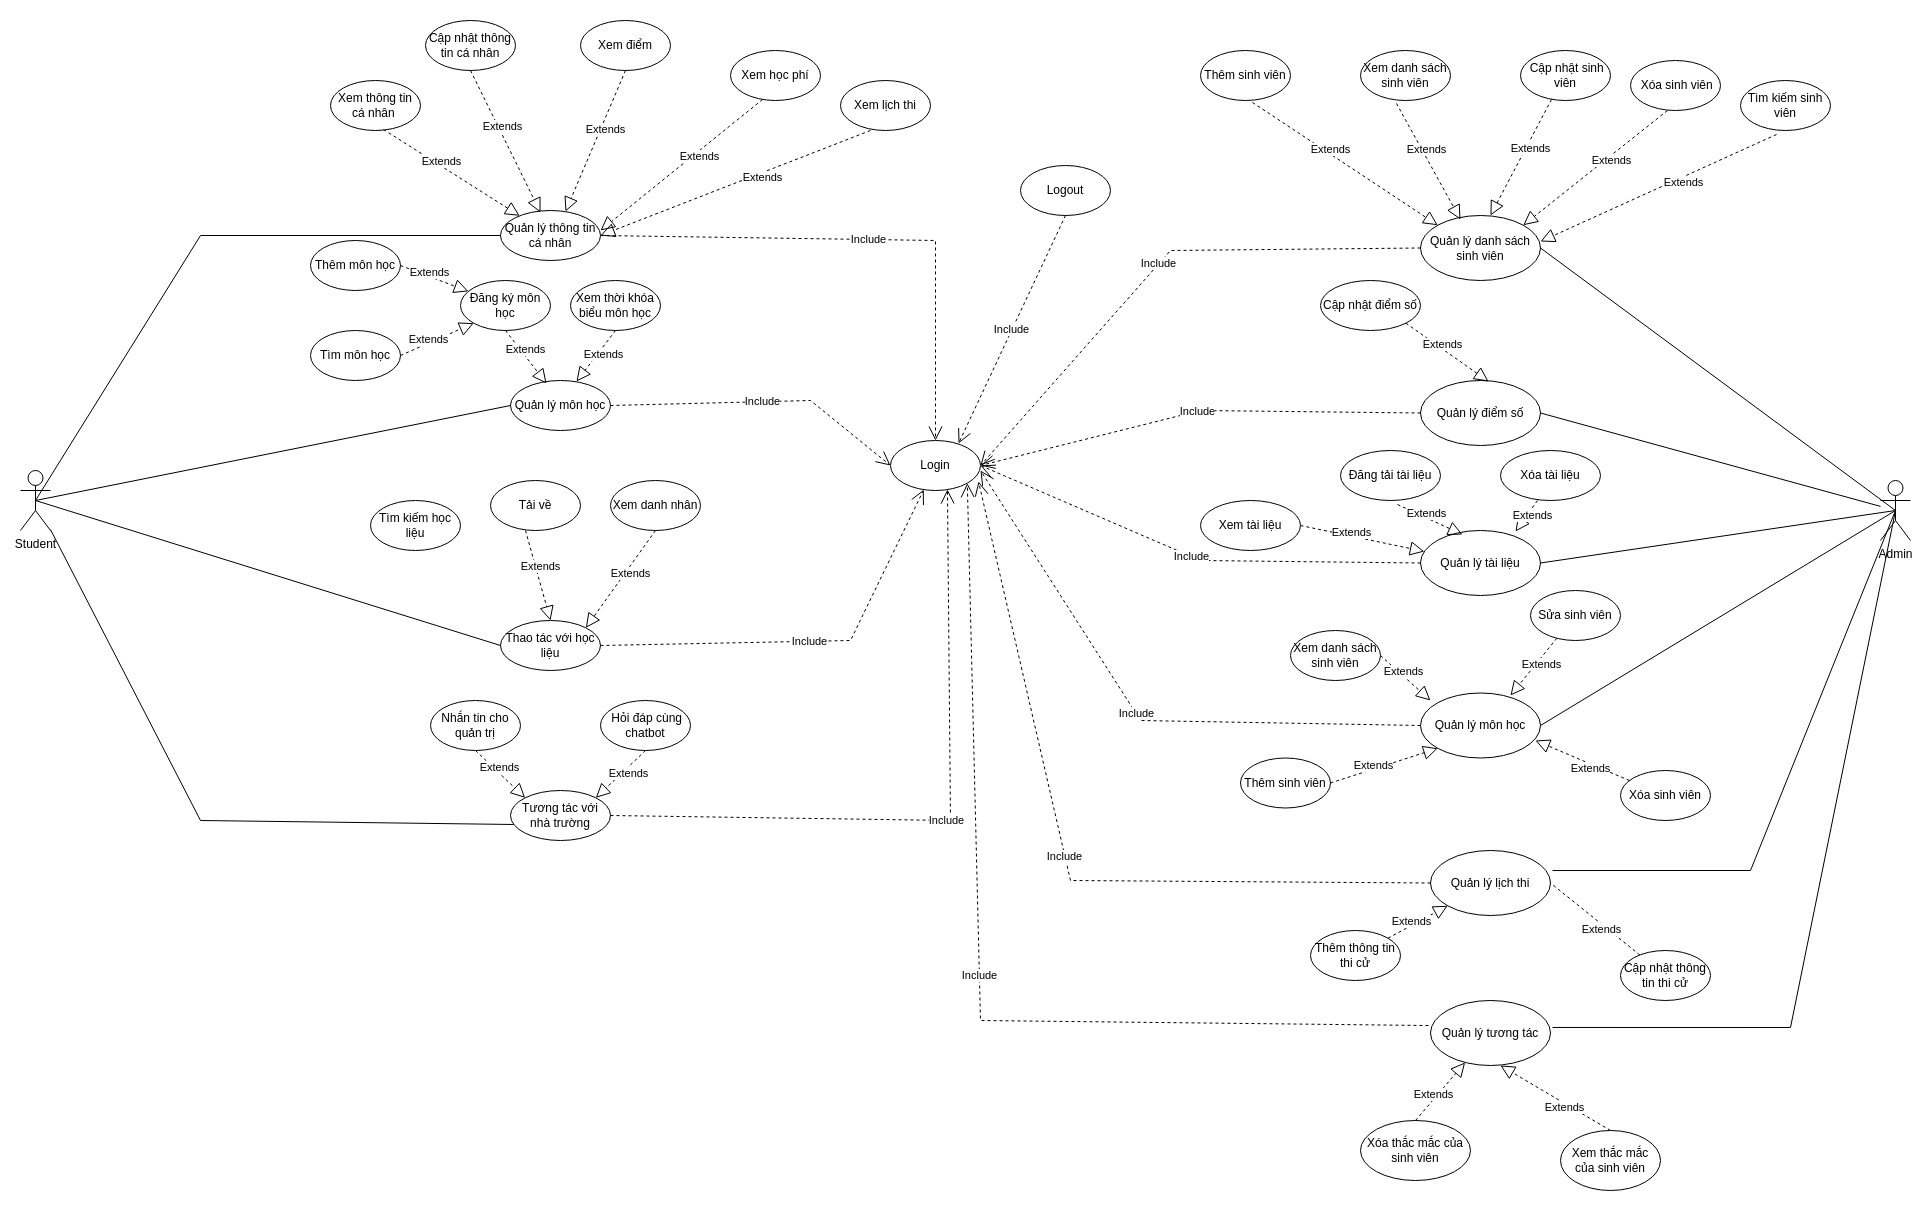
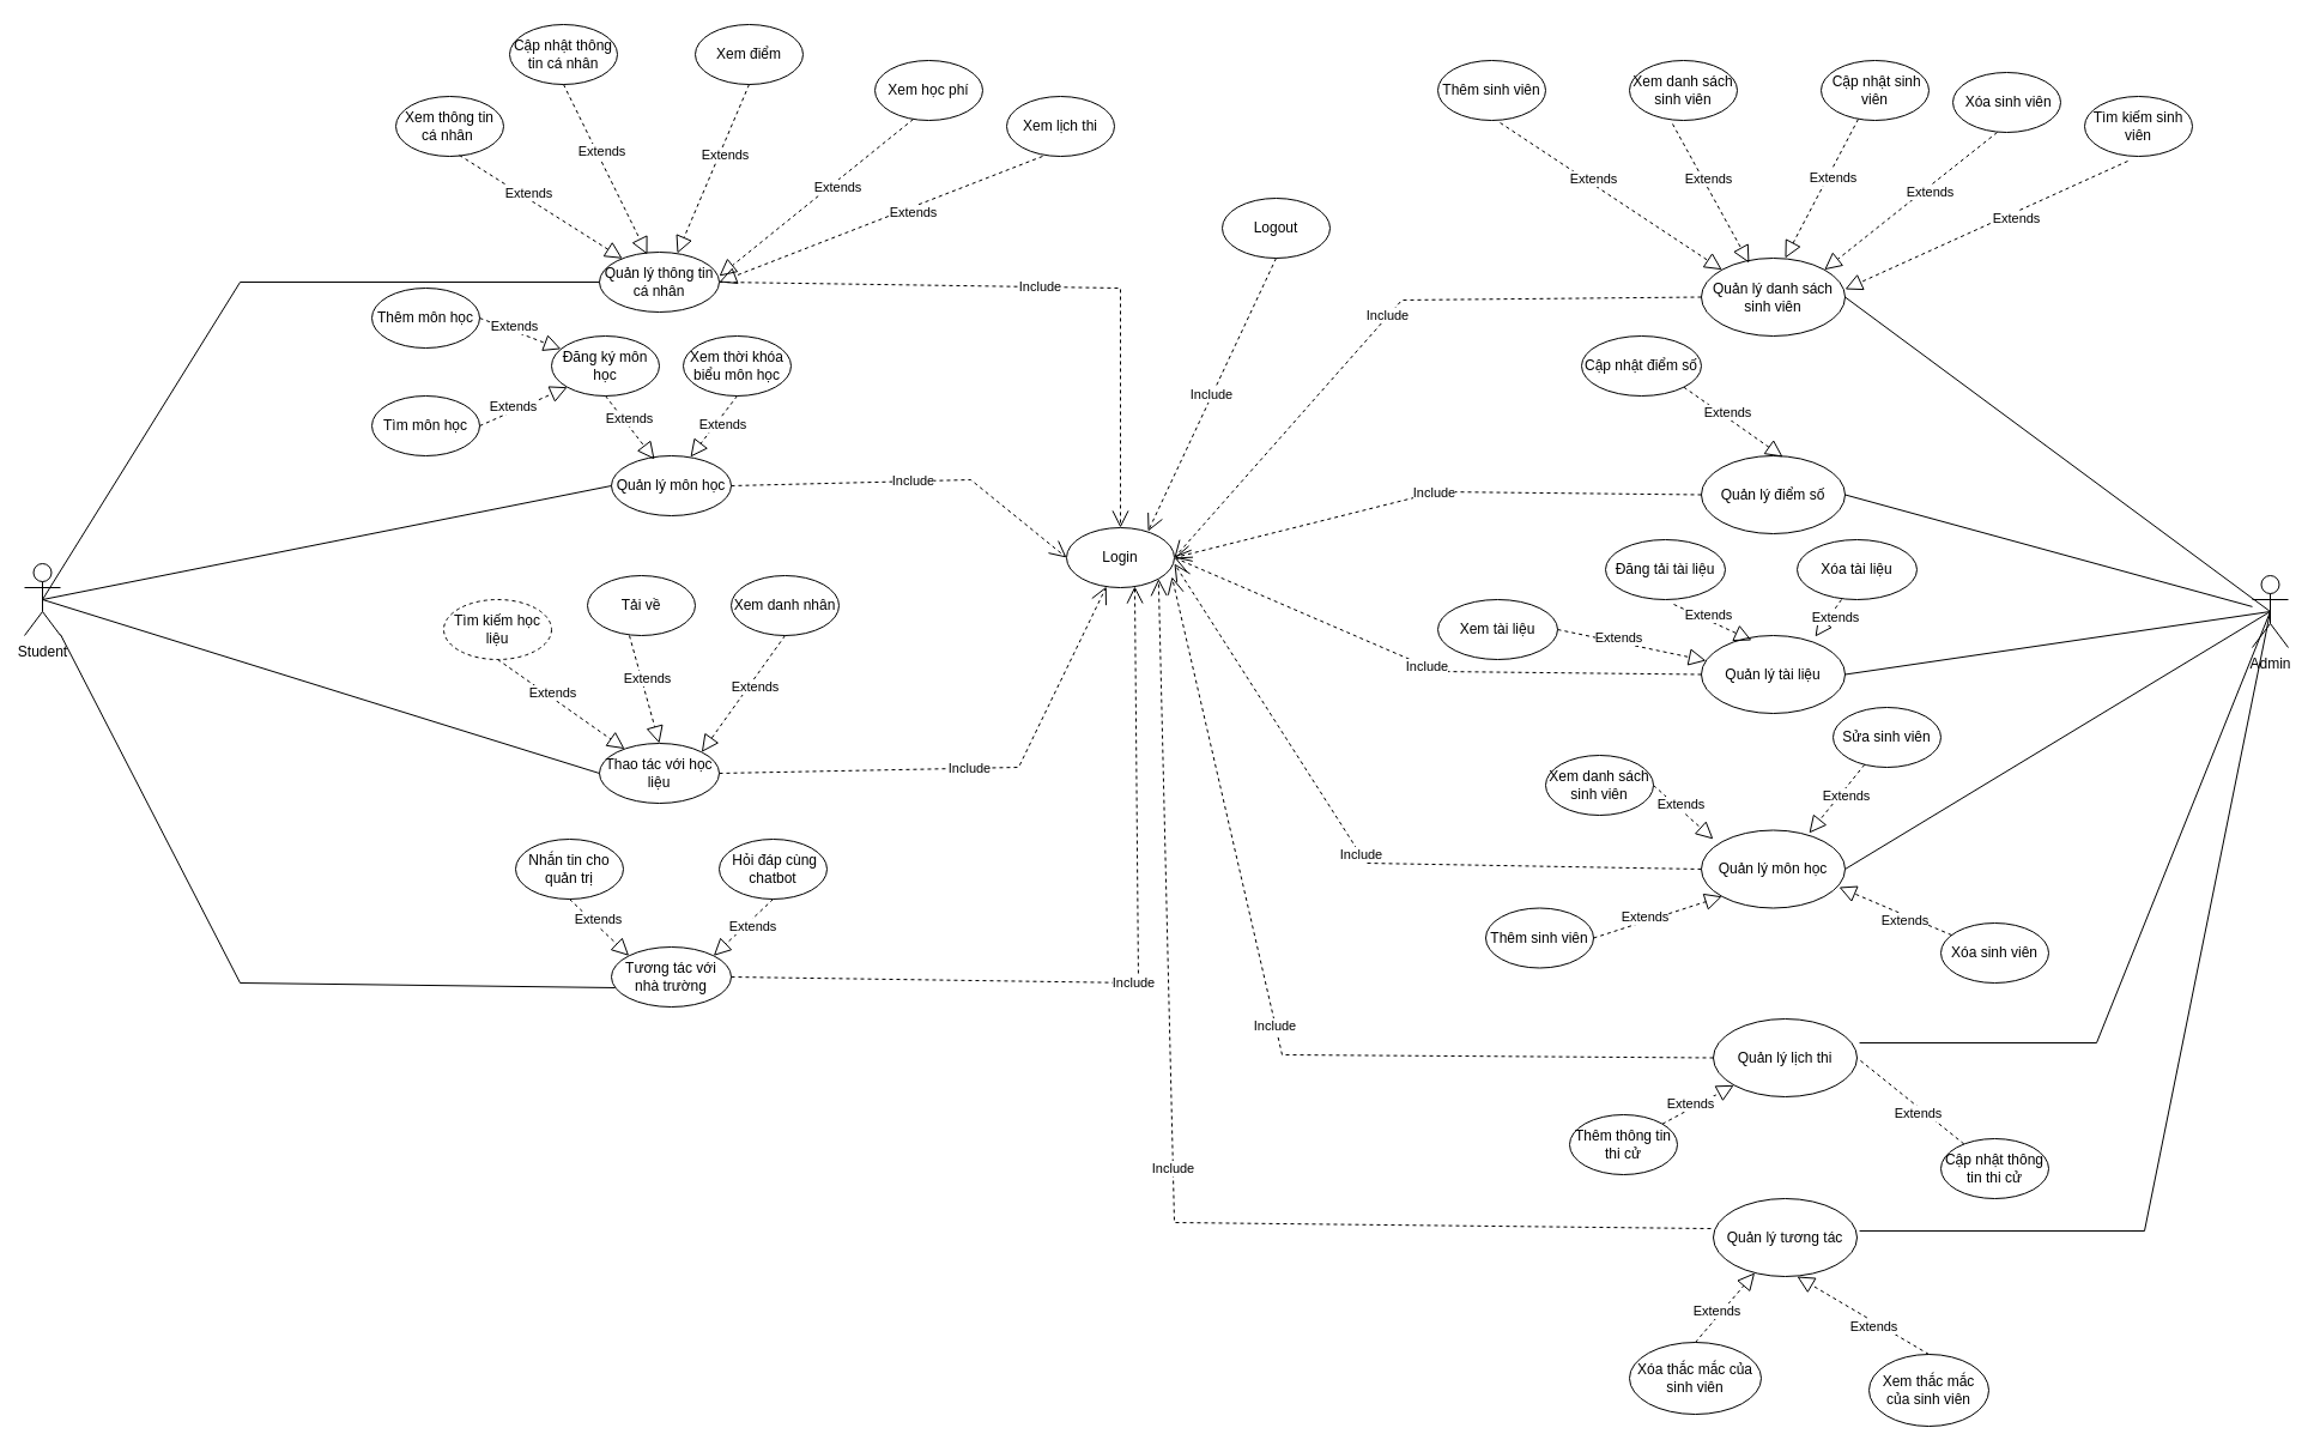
- <mxCell id="41" value="Tìm kiếm học liệu" style="ellipse;whiteSpace=wrap;html=1;" parent="1" vertex="1"><mxGeometry x="370" y="500" width="90" height="50" as="geometry" /></mxCell>
+ <mxCell id="41" value="Tìm kiếm học liệu" style="ellipse;whiteSpace=wrap;html=1;dashed=1;" parent="1" vertex="1"><mxGeometry x="370" y="500" width="90" height="50" as="geometry" /></mxCell>
+ <mxCell id="44" value="" style="endArrow=block;dashed=1;endFill=0;endSize=12;html=1;rounded=0;exitX=0.5;exitY=1;exitDx=0;exitDy=0;" parent="1" source="41" target="11" edge="1"><mxGeometry width="160" relative="1" as="geometry"><mxPoint x="515" y="340" as="sourcePoint" /><mxPoint x="556" y="393" as="targetPoint" /></mxGeometry></mxCell>
+ <mxCell id="45" value="Extends" style="edgeLabel;html=1;align=center;verticalAlign=middle;resizable=0;points=[];" parent="44" vertex="1" connectable="0"><mxGeometry x="-0.188" y="4" relative="1" as="geometry"><mxPoint as="offset" /></mxGeometry></mxCell>
